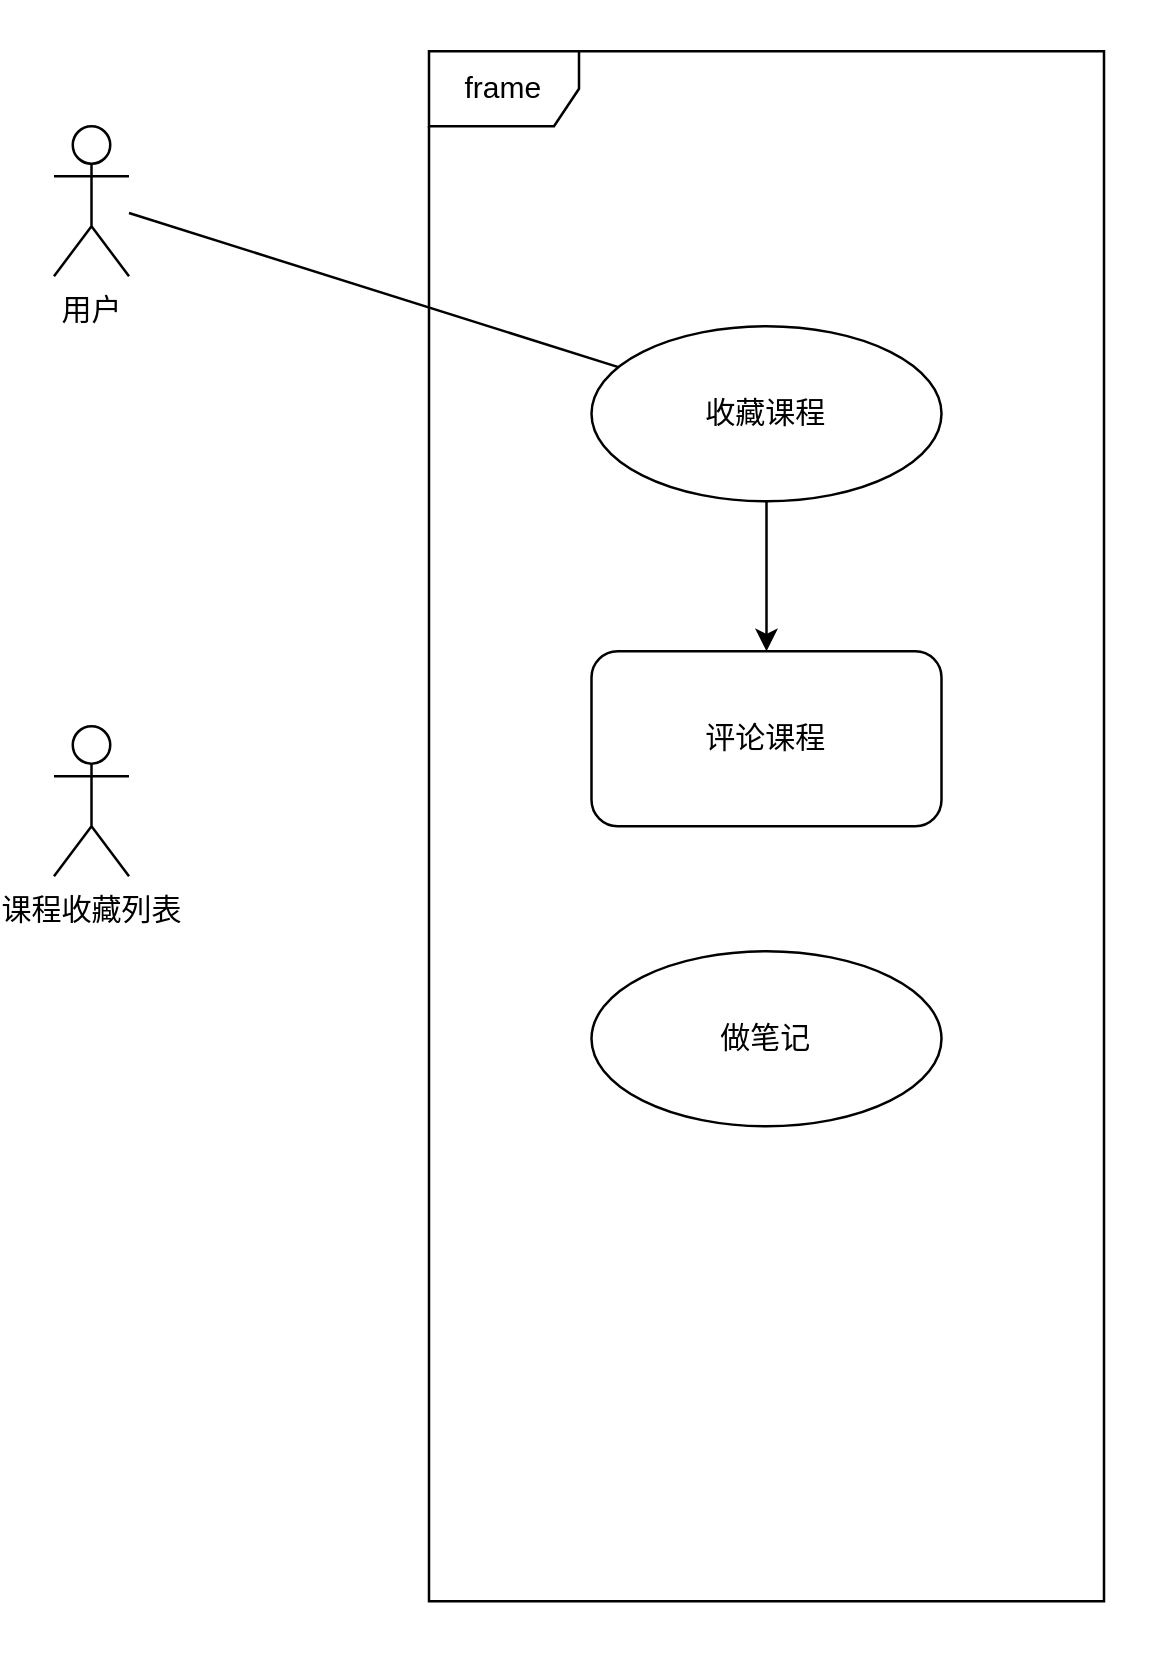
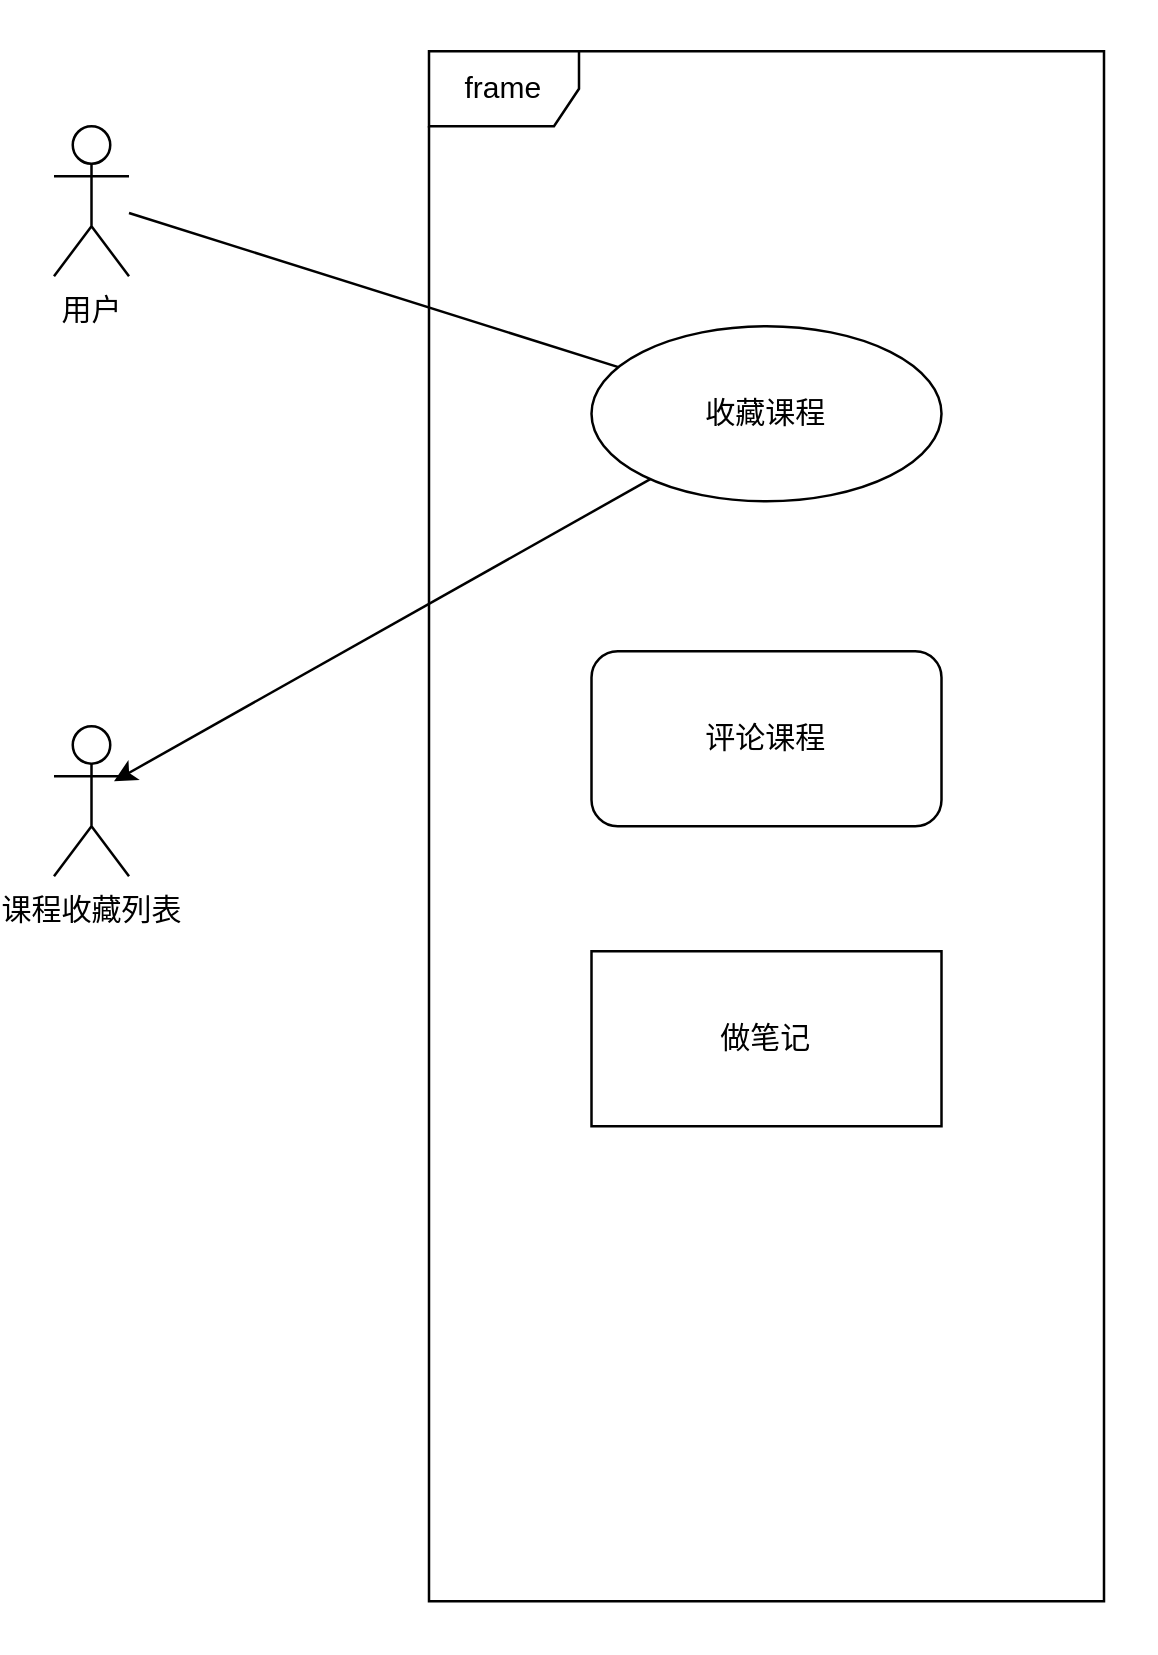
- <mxCell id="3" style="edgeStyle=none;rounded=0;orthogonalLoop=1;jettySize=auto;html=1;" edge="1" parent="1" source="4" target="8"><mxGeometry relative="1" as="geometry" /></mxCell>
+ <mxCell id="3" style="edgeStyle=none;rounded=0;orthogonalLoop=1;jettySize=auto;html=1;entryX=0.8;entryY=0.367;entryDx=0;entryDy=0;entryPerimeter=0;" edge="1" parent="1" source="4" target="7"><mxGeometry relative="1" as="geometry" /></mxCell>
- <mxCell id="9" value="做笔记" style="ellipse;whiteSpace=wrap;html=1;" vertex="1" parent="1"><mxGeometry x="235" y="380" width="140" height="70" as="geometry" /></mxCell>
+ <mxCell id="9" value="做笔记" style="whiteSpace=wrap;html=1;rounded=0;" vertex="1" parent="1"><mxGeometry x="235" y="380" width="140" height="70" as="geometry" /></mxCell>
